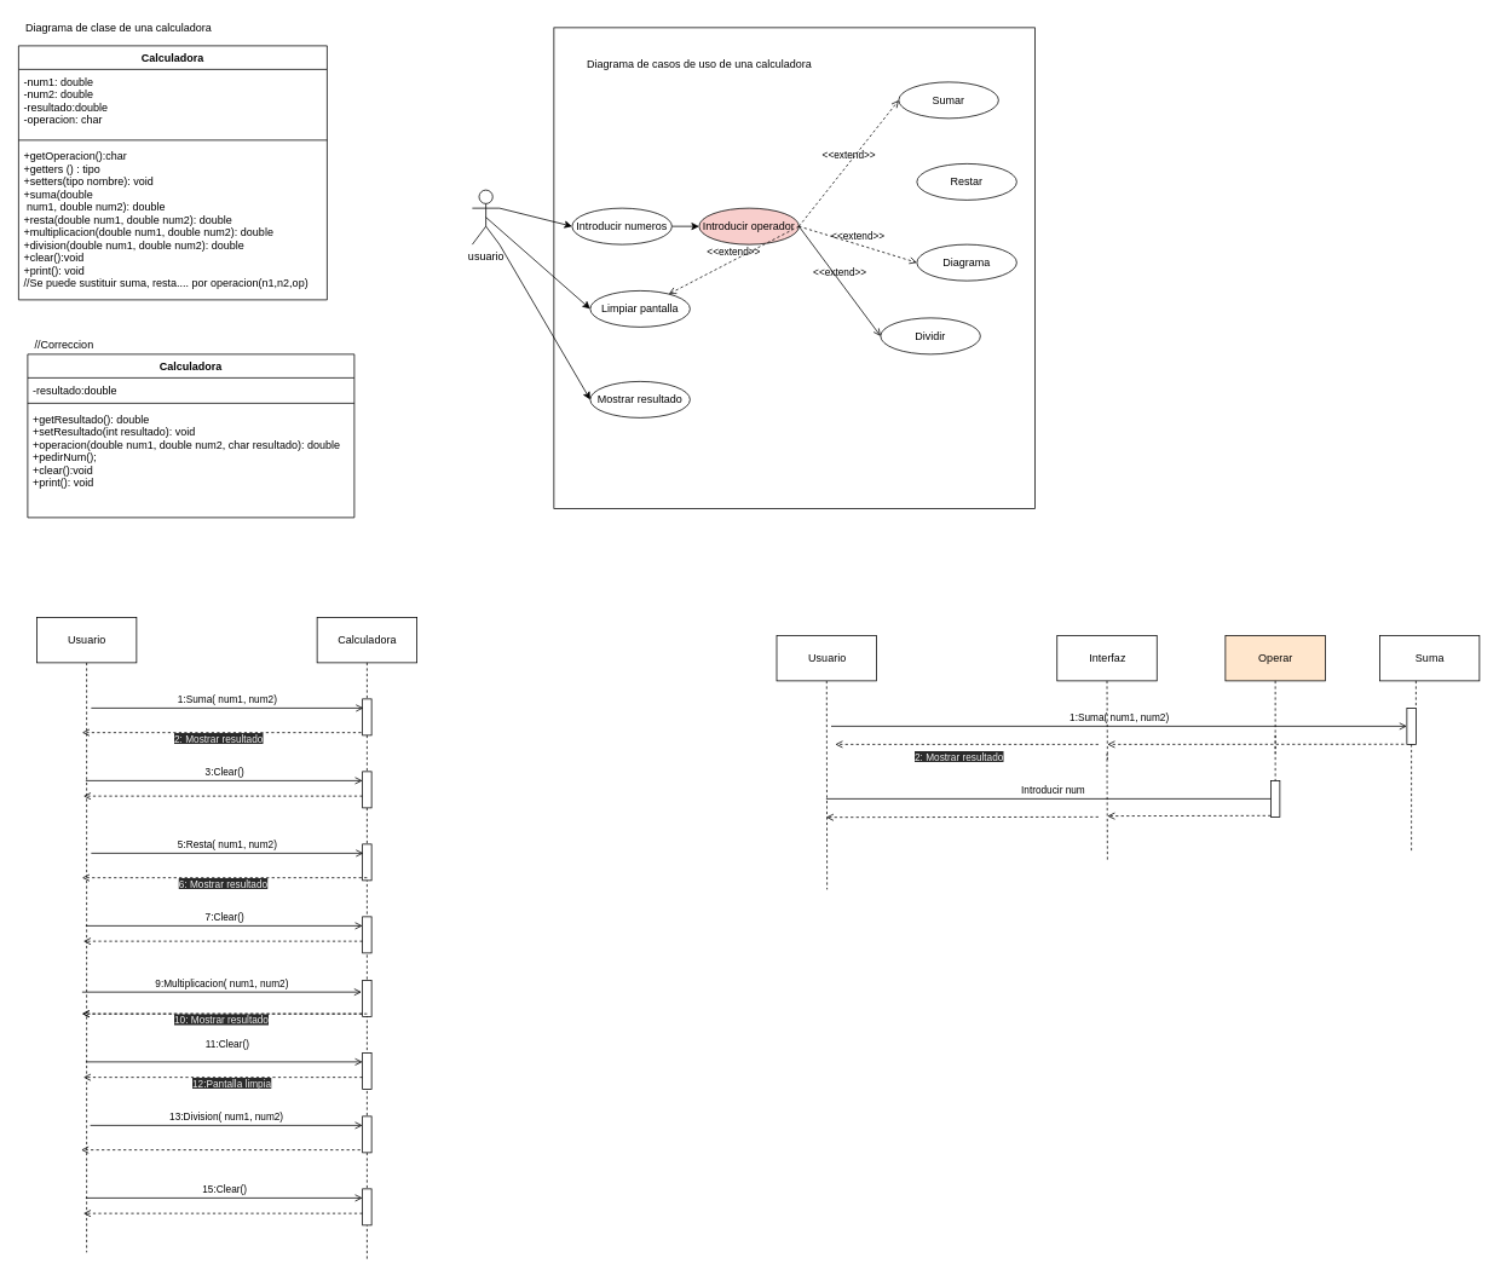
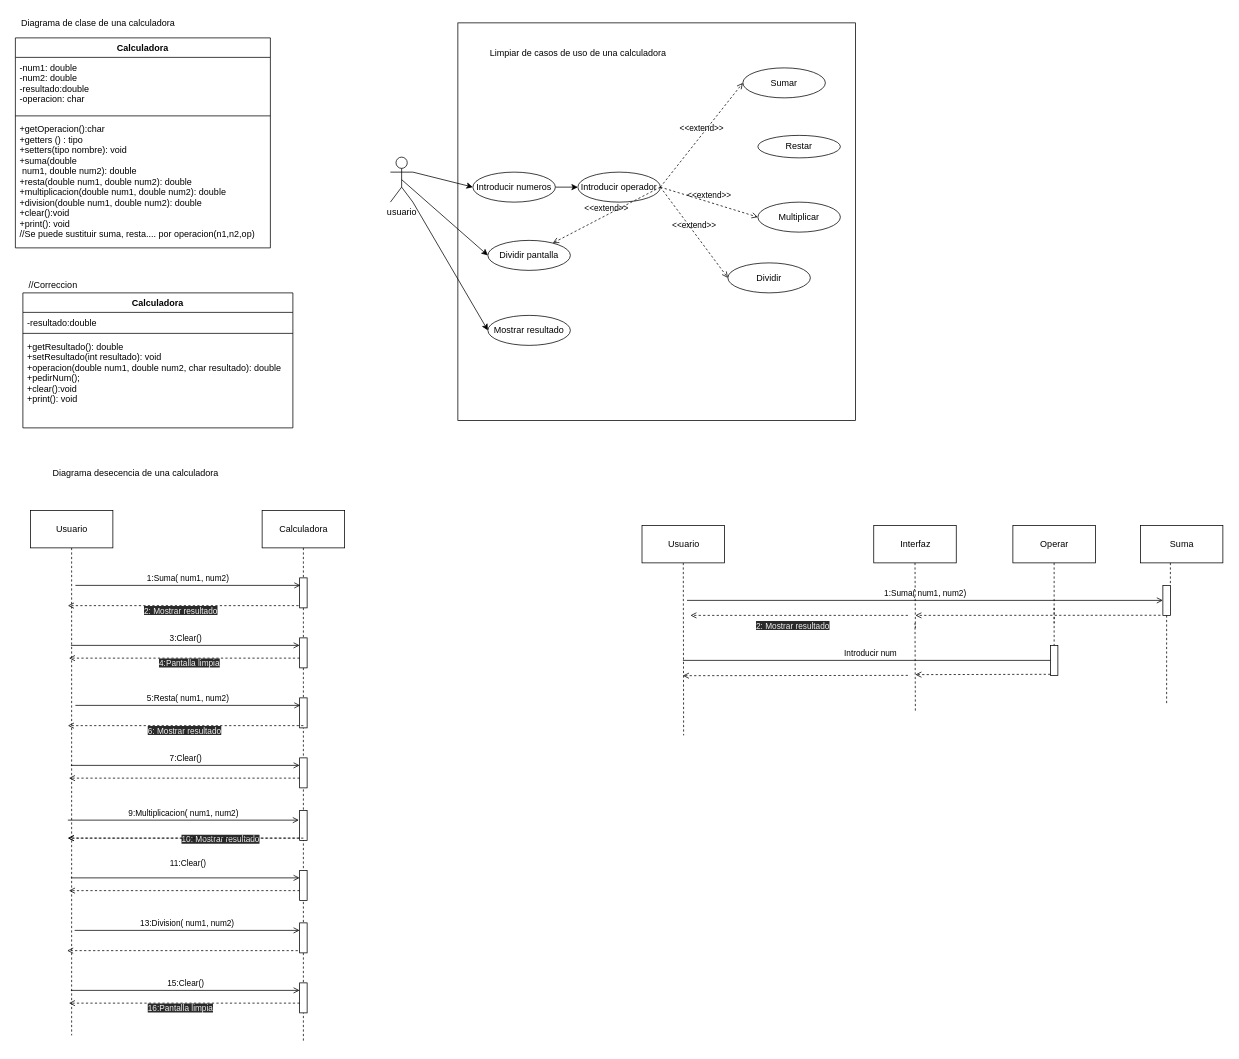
- <mxCell id="7" value="Diagrama de casos de uso de una calculadora" style="text;html=1;align=center;verticalAlign=middle;resizable=0;points=[];autosize=1;strokeColor=none;fillColor=none;" parent="1" vertex="1"><mxGeometry x="640" y="60" width="260" height="20" as="geometry" /></mxCell>
+ <mxCell id="7" value="Limpiar de casos de uso de una calculadora" style="text;html=1;align=center;verticalAlign=middle;resizable=0;points=[];autosize=1;strokeColor=none;fillColor=none;" parent="1" vertex="1"><mxGeometry x="640" y="60" width="260" height="20" as="geometry" /></mxCell>
- <mxCell id="11" value="Restar" style="ellipse;whiteSpace=wrap;html=1;" parent="1" vertex="1"><mxGeometry x="1010" y="180" width="110" height="40" as="geometry" /></mxCell>
+ <mxCell id="11" value="Restar" style="ellipse;whiteSpace=wrap;html=1;" parent="1" vertex="1"><mxGeometry x="1010" y="180" width="110" height="30" as="geometry" /></mxCell>
- <mxCell id="14" value="Introducir operador" style="ellipse;whiteSpace=wrap;html=1;fillColor=#f8cecc;" parent="1" vertex="1"><mxGeometry x="770" y="229" width="110" height="40" as="geometry" /></mxCell>
+ <mxCell id="14" value="Introducir operador" style="ellipse;whiteSpace=wrap;html=1;" parent="1" vertex="1"><mxGeometry x="770" y="229" width="110" height="40" as="geometry" /></mxCell>
- <mxCell id="12" value="Diagrama" style="ellipse;whiteSpace=wrap;html=1;" parent="1" vertex="1"><mxGeometry x="1010" y="269" width="110" height="40" as="geometry" /></mxCell>
+ <mxCell id="12" value="Multiplicar" style="ellipse;whiteSpace=wrap;html=1;" parent="1" vertex="1"><mxGeometry x="1010" y="269" width="110" height="40" as="geometry" /></mxCell>
- <mxCell id="20" value="&amp;lt;&amp;lt;extend&amp;gt;&amp;gt;" style="html=1;verticalAlign=bottom;labelBackgroundColor=none;endArrow=open;endFill=0;dashed=0;entryX=0;entryY=0.5;entryDx=0;entryDy=0;exitX=1;exitY=0.5;exitDx=0;exitDy=0;" parent="1" source="14" target="13" edge="1"><mxGeometry width="160" relative="1" as="geometry"><mxPoint x="910" y="279" as="sourcePoint" /><mxPoint x="980" y="180" as="targetPoint" /></mxGeometry></mxCell>
+ <mxCell id="20" value="&amp;lt;&amp;lt;extend&amp;gt;&amp;gt;" style="html=1;verticalAlign=bottom;labelBackgroundColor=none;endArrow=open;endFill=0;dashed=1;entryX=0;entryY=0.5;entryDx=0;entryDy=0;exitX=1;exitY=0.5;exitDx=0;exitDy=0;" parent="1" source="14" target="13" edge="1"><mxGeometry width="160" relative="1" as="geometry"><mxPoint x="910" y="279" as="sourcePoint" /><mxPoint x="980" y="180" as="targetPoint" /></mxGeometry></mxCell>
- <mxCell id="15" value="Limpiar pantalla" style="ellipse;whiteSpace=wrap;html=1;" parent="1" vertex="1"><mxGeometry x="650" y="320" width="110" height="40" as="geometry" /></mxCell>
+ <mxCell id="15" value="Dividir pantalla" style="ellipse;whiteSpace=wrap;html=1;" parent="1" vertex="1"><mxGeometry x="650" y="320" width="110" height="40" as="geometry" /></mxCell>
+ <mxCell id="26" value="Diagrama desecencia de una calculadora" style="text;html=1;align=center;verticalAlign=middle;resizable=0;points=[];autosize=1;strokeColor=none;fillColor=none;" parent="1" vertex="1"><mxGeometry x="60" y="620" width="240" height="20" as="geometry" /></mxCell>
- <mxCell id="79" value="Operar" style="html=1;fillColor=#ffe6cc;" vertex="1" parent="1"><mxGeometry x="1350" y="700" width="110" height="50" as="geometry" /></mxCell>
+ <mxCell id="79" value="Operar" style="html=1;" vertex="1" parent="1"><mxGeometry x="1350" y="700" width="110" height="50" as="geometry" /></mxCell>
+ <mxCell id="53" value="&lt;span style=&quot;color: rgb(240 , 240 , 240) ; font-family: &amp;#34;helvetica&amp;#34; ; font-size: 11px ; font-style: normal ; font-weight: 400 ; letter-spacing: normal ; text-align: center ; text-indent: 0px ; text-transform: none ; word-spacing: 0px ; background-color: rgb(42 , 42 , 42) ; display: inline ; float: none&quot;&gt;4:Pantalla limpia&lt;/span&gt;" style="text;whiteSpace=wrap;html=1;" parent="1" vertex="1"><mxGeometry x="210" y="870" width="130" height="30" as="geometry" /></mxCell>
- <mxCell id="45" value="&lt;span style=&quot;color: rgb(240 , 240 , 240) ; font-family: &amp;#34;helvetica&amp;#34; ; font-size: 11px ; font-style: normal ; font-weight: 400 ; letter-spacing: normal ; text-align: center ; text-indent: 0px ; text-transform: none ; word-spacing: 0px ; background-color: rgb(42 , 42 , 42) ; display: inline ; float: none&quot;&gt;10: Mostrar resultado&lt;/span&gt;" style="text;whiteSpace=wrap;html=1;" parent="1" vertex="1"><mxGeometry x="190" y="1110" width="130" height="30" as="geometry" /></mxCell>
+ <mxCell id="45" value="&lt;span style=&quot;color: rgb(240 , 240 , 240) ; font-family: &amp;#34;helvetica&amp;#34; ; font-size: 11px ; font-style: normal ; font-weight: 400 ; letter-spacing: normal ; text-align: center ; text-indent: 0px ; text-transform: none ; word-spacing: 0px ; background-color: rgb(42 , 42 , 42) ; display: inline ; float: none&quot;&gt;10: Mostrar resultado&lt;/span&gt;" style="text;whiteSpace=wrap;html=1;" parent="1" vertex="1"><mxGeometry x="240" y="1105" width="130" height="30" as="geometry" /></mxCell>
- <mxCell id="60" value="&lt;span style=&quot;color: rgb(240 , 240 , 240) ; font-family: &amp;#34;helvetica&amp;#34; ; font-size: 11px ; font-style: normal ; font-weight: 400 ; letter-spacing: normal ; text-align: center ; text-indent: 0px ; text-transform: none ; word-spacing: 0px ; background-color: rgb(42 , 42 , 42) ; display: inline ; float: none&quot;&gt;12:Pantalla limpia&lt;/span&gt;" style="text;whiteSpace=wrap;html=1;" parent="1" vertex="1"><mxGeometry x="210" y="1180" width="130" height="30" as="geometry" /></mxCell>
+ <mxCell id="64" value="&lt;span style=&quot;color: rgb(240 , 240 , 240) ; font-family: &amp;#34;helvetica&amp;#34; ; font-size: 11px ; font-style: normal ; font-weight: 400 ; letter-spacing: normal ; text-align: center ; text-indent: 0px ; text-transform: none ; word-spacing: 0px ; background-color: rgb(42 , 42 , 42) ; display: inline ; float: none&quot;&gt;16:Pantalla limpia&lt;/span&gt;" style="text;whiteSpace=wrap;html=1;" parent="1" vertex="1"><mxGeometry x="195" y="1330" width="130" height="30" as="geometry" /></mxCell>
